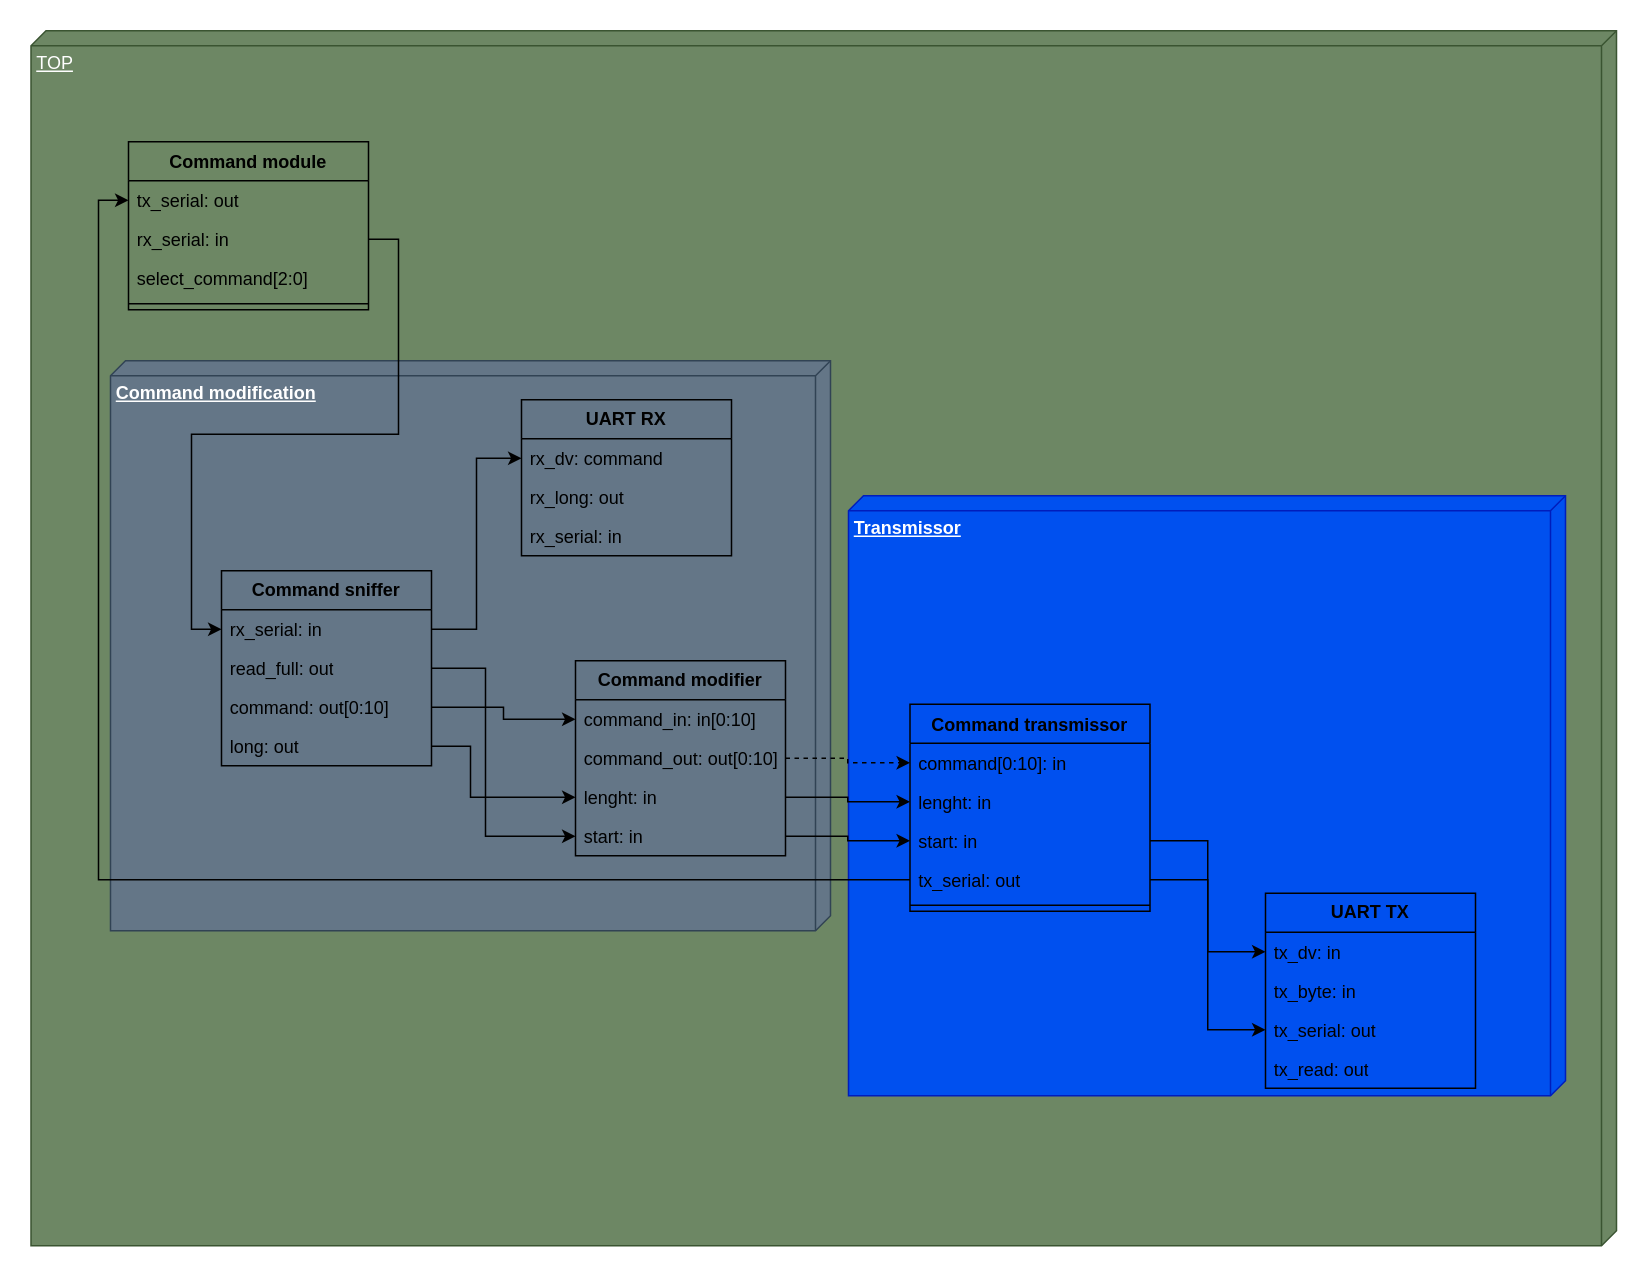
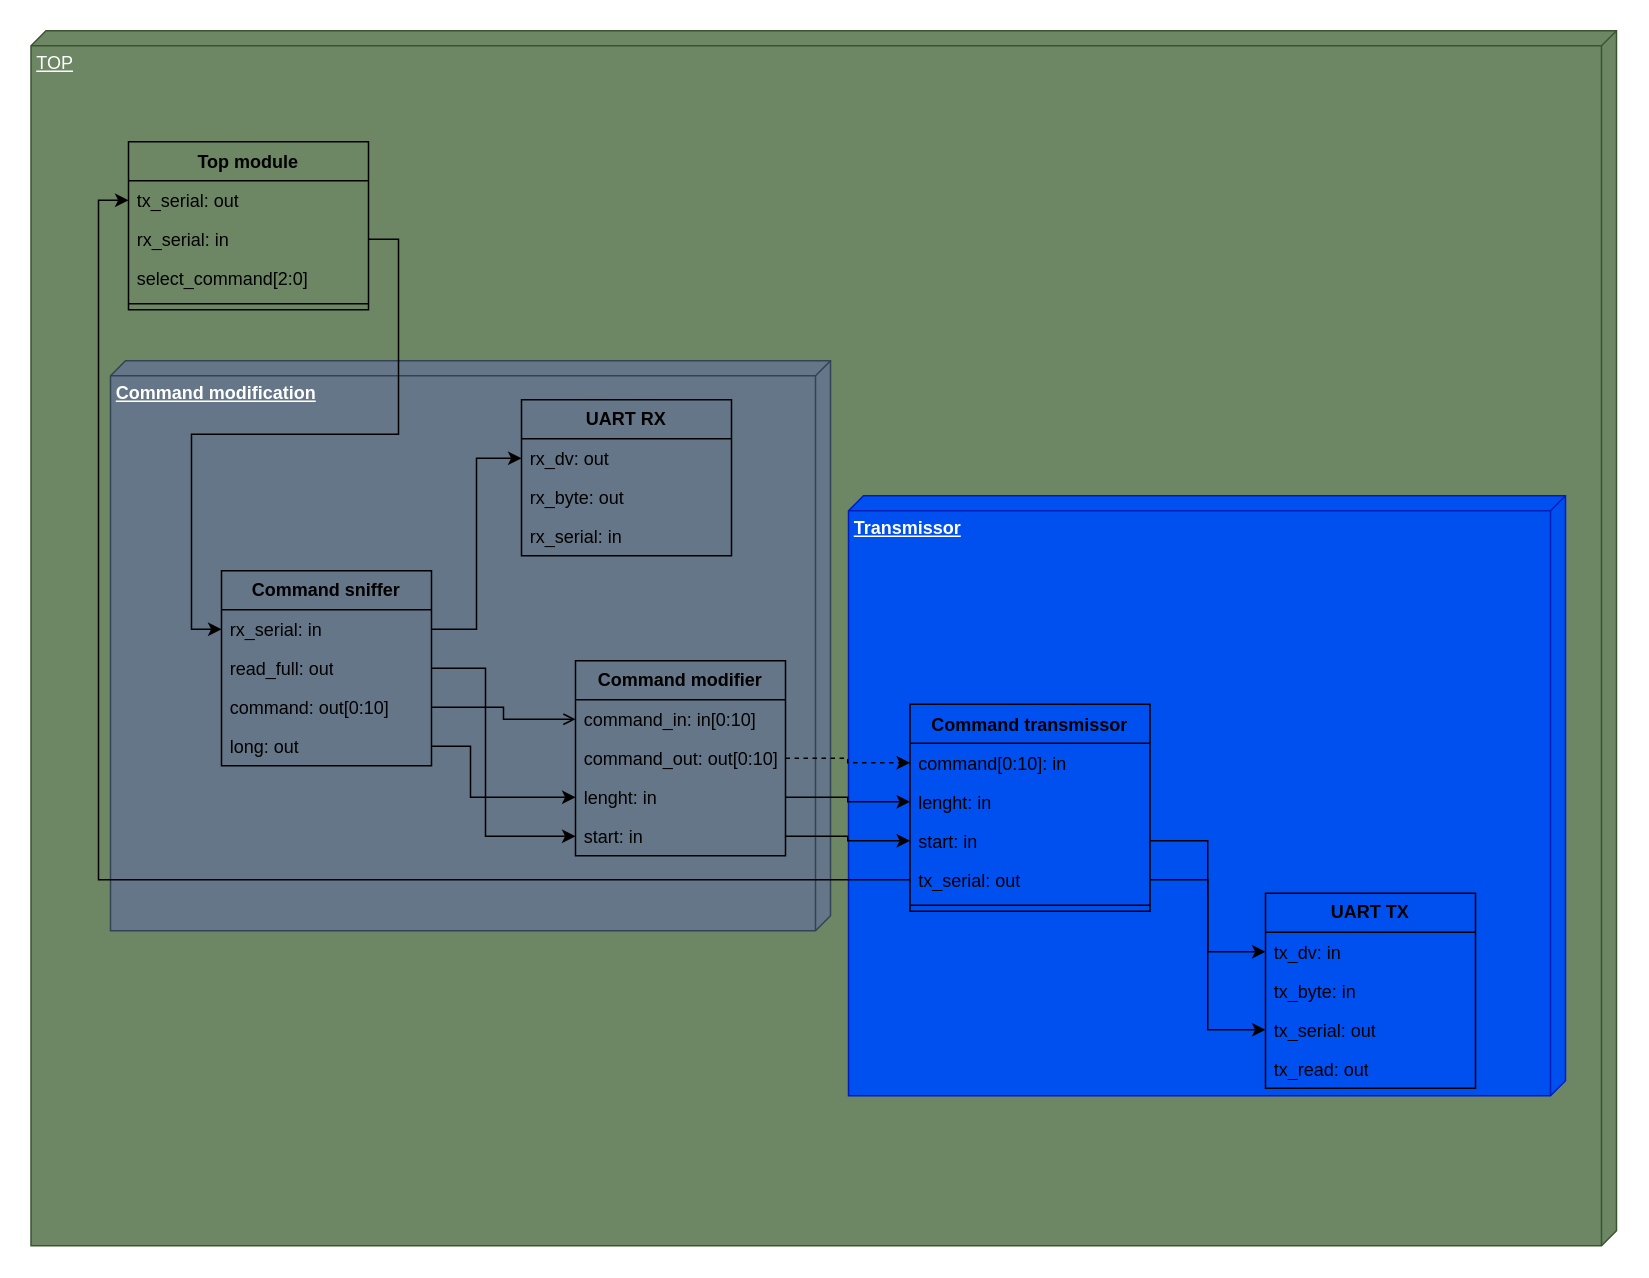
- <mxCell id="5" value="Command module" style="swimlane;fontStyle=1;align=center;verticalAlign=top;childLayout=stackLayout;horizontal=1;startSize=26;horizontalStack=0;resizeParent=1;resizeParentMax=0;resizeLast=0;collapsible=1;marginBottom=0;whiteSpace=wrap;html=1;fillColor=none;labelBackgroundColor=none;" parent="1" vertex="1"><mxGeometry x="85" y="94" width="160" height="112" as="geometry" /></mxCell>
+ <mxCell id="5" value="Top module" style="swimlane;fontStyle=1;align=center;verticalAlign=top;childLayout=stackLayout;horizontal=1;startSize=26;horizontalStack=0;resizeParent=1;resizeParentMax=0;resizeLast=0;collapsible=1;marginBottom=0;whiteSpace=wrap;html=1;fillColor=none;labelBackgroundColor=none;" parent="1" vertex="1"><mxGeometry x="85" y="94" width="160" height="112" as="geometry" /></mxCell>
- <mxCell id="35" value="rx_dv: command" style="text;strokeColor=none;fillColor=none;align=left;verticalAlign=top;spacingLeft=4;spacingRight=4;overflow=hidden;rotatable=0;points=[[0,0.5],[1,0.5]];portConstraint=eastwest;whiteSpace=wrap;html=1;labelBackgroundColor=none;" vertex="1" parent="34"><mxGeometry y="26" width="140" height="26" as="geometry" /></mxCell>
+ <mxCell id="35" value="rx_dv: out" style="text;strokeColor=none;fillColor=none;align=left;verticalAlign=top;spacingLeft=4;spacingRight=4;overflow=hidden;rotatable=0;points=[[0,0.5],[1,0.5]];portConstraint=eastwest;whiteSpace=wrap;html=1;labelBackgroundColor=none;" vertex="1" parent="34"><mxGeometry y="26" width="140" height="26" as="geometry" /></mxCell>
- <mxCell id="36" value="rx_long: out" style="text;strokeColor=none;fillColor=none;align=left;verticalAlign=top;spacingLeft=4;spacingRight=4;overflow=hidden;rotatable=0;points=[[0,0.5],[1,0.5]];portConstraint=eastwest;whiteSpace=wrap;html=1;labelBackgroundColor=none;" vertex="1" parent="34"><mxGeometry y="52" width="140" height="26" as="geometry" /></mxCell>
+ <mxCell id="36" value="rx_byte: out" style="text;strokeColor=none;fillColor=none;align=left;verticalAlign=top;spacingLeft=4;spacingRight=4;overflow=hidden;rotatable=0;points=[[0,0.5],[1,0.5]];portConstraint=eastwest;whiteSpace=wrap;html=1;labelBackgroundColor=none;" vertex="1" parent="34"><mxGeometry y="52" width="140" height="26" as="geometry" /></mxCell>
- <mxCell id="41" style="edgeStyle=orthogonalEdgeStyle;rounded=0;orthogonalLoop=1;jettySize=auto;html=1;exitX=1;exitY=0.5;exitDx=0;exitDy=0;" edge="1" parent="1" source="26" target="29"><mxGeometry relative="1" as="geometry" /></mxCell>
+ <mxCell id="41" style="edgeStyle=orthogonalEdgeStyle;rounded=0;orthogonalLoop=1;jettySize=auto;html=1;exitX=1;exitY=0.5;exitDx=0;exitDy=0;endArrow=open;" edge="1" parent="1" source="26" target="29"><mxGeometry relative="1" as="geometry" /></mxCell>
